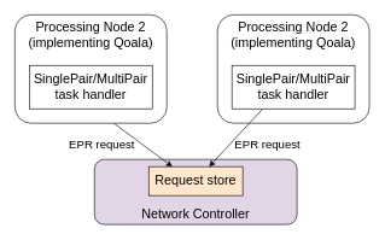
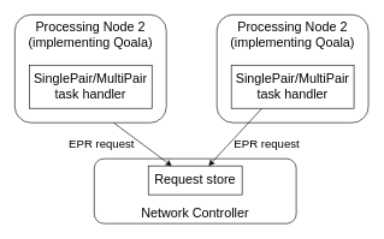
- <mxCell id="6" value="Request store" style="rounded=0;whiteSpace=wrap;html=1;fontSize=18;fillColor=#ffe6cc;" parent="1" vertex="1"><mxGeometry x="205" y="230" width="130" height="40" as="geometry" /></mxCell>
+ <mxCell id="6" value="Request store" style="rounded=0;whiteSpace=wrap;html=1;fontSize=18;" parent="1" vertex="1"><mxGeometry x="205" y="230" width="130" height="40" as="geometry" /></mxCell>
- <mxCell id="2" value="Network Controller" style="rounded=1;whiteSpace=wrap;html=1;verticalAlign=bottom;fontSize=18;fillColor=#e1d5e7;" parent="1" vertex="1"><mxGeometry x="130" y="220" width="280" height="90" as="geometry" /></mxCell>
+ <mxCell id="2" value="Network Controller" style="rounded=1;whiteSpace=wrap;html=1;verticalAlign=bottom;fontSize=18;" parent="1" vertex="1"><mxGeometry x="130" y="220" width="280" height="90" as="geometry" /></mxCell>
